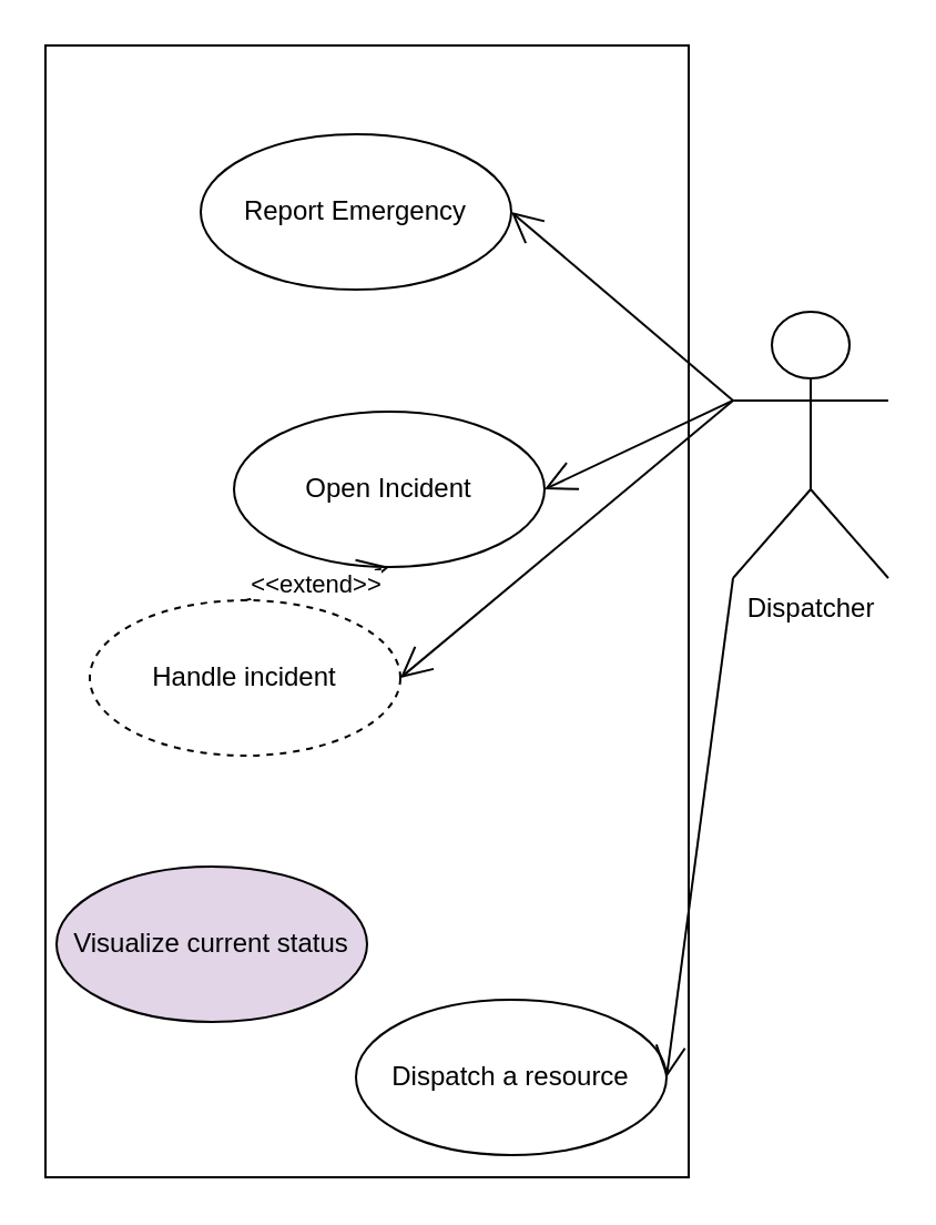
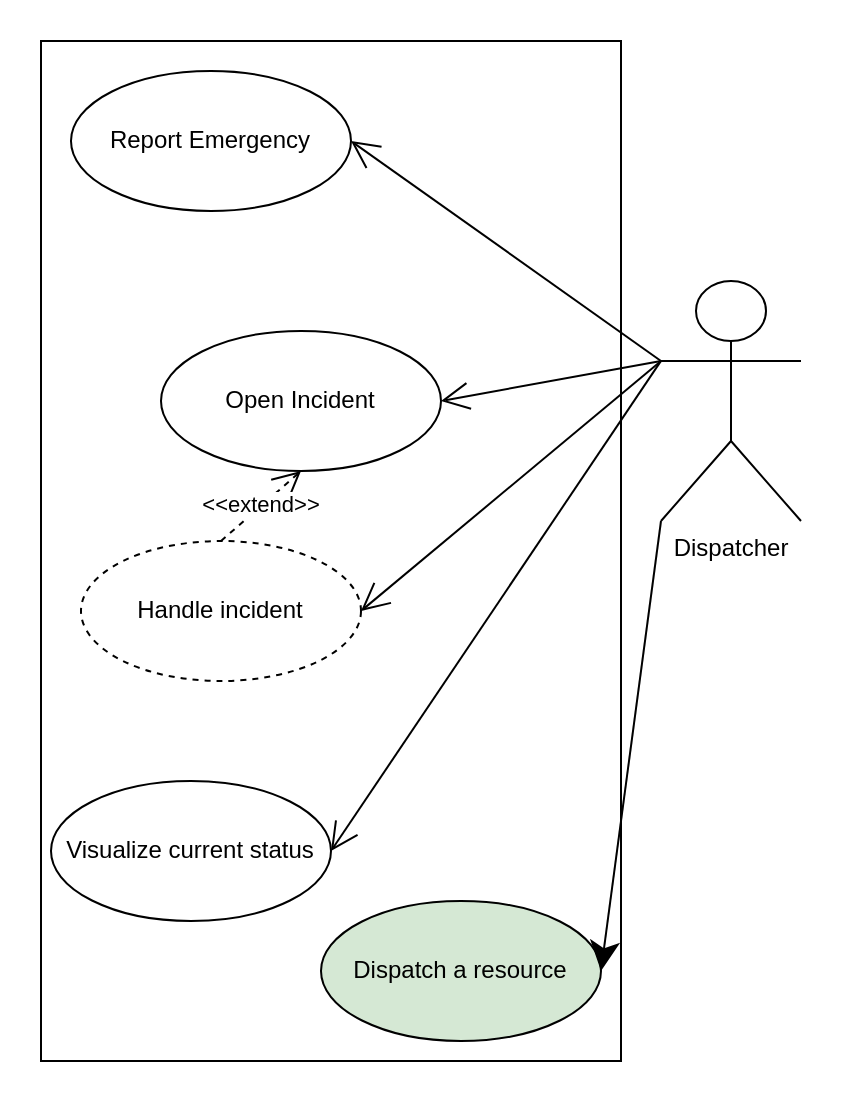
- <mxCell id="6" value="Report Emergency" style="ellipse;whiteSpace=wrap;html=1;" vertex="1" parent="1"><mxGeometry x="90" y="60" width="140" height="70" as="geometry" /></mxCell>
+ <mxCell id="6" value="Report Emergency" style="ellipse;whiteSpace=wrap;html=1;" vertex="1" parent="1"><mxGeometry x="35" y="35" width="140" height="70" as="geometry" /></mxCell>
- <mxCell id="9" value="Open Incident" style="ellipse;whiteSpace=wrap;html=1;" vertex="1" parent="1"><mxGeometry x="105" y="185" width="140" height="70" as="geometry" /></mxCell>
+ <mxCell id="9" value="Open Incident" style="ellipse;whiteSpace=wrap;html=1;" vertex="1" parent="1"><mxGeometry x="80" y="165" width="140" height="70" as="geometry" /></mxCell>
+ <mxCell id="7" value="" style="endArrow=open;endFill=1;endSize=12;html=1;exitX=0;exitY=0.333;exitDx=0;exitDy=0;exitPerimeter=0;entryX=1;entryY=0.5;entryDx=0;entryDy=0;" edge="1" parent="1" source="3" target="5"><mxGeometry width="160" relative="1" as="geometry"><mxPoint x="90" y="270" as="sourcePoint" /><mxPoint x="250" y="270" as="targetPoint" /></mxGeometry></mxCell>
- <mxCell id="5" value="Visualize current status" style="ellipse;whiteSpace=wrap;html=1;fillColor=#e1d5e7;" vertex="1" parent="1"><mxGeometry x="25" y="390" width="140" height="70" as="geometry" /></mxCell>
+ <mxCell id="5" value="Visualize current status" style="ellipse;whiteSpace=wrap;html=1;" vertex="1" parent="1"><mxGeometry x="25" y="390" width="140" height="70" as="geometry" /></mxCell>
- <mxCell id="8" value="" style="endArrow=open;endFill=1;endSize=12;html=1;exitX=0;exitY=1;exitDx=0;exitDy=0;exitPerimeter=0;entryX=1;entryY=0.5;entryDx=0;entryDy=0;" edge="1" parent="1" source="3" target="4"><mxGeometry width="160" relative="1" as="geometry"><mxPoint x="90" y="270" as="sourcePoint" /><mxPoint x="250" y="270" as="targetPoint" /></mxGeometry></mxCell>
+ <mxCell id="8" value="" style="endArrow=classic;endFill=1;endSize=12;html=1;exitX=0;exitY=1;exitDx=0;exitDy=0;exitPerimeter=0;entryX=1;entryY=0.5;entryDx=0;entryDy=0;" edge="1" parent="1" source="3" target="4"><mxGeometry width="160" relative="1" as="geometry"><mxPoint x="90" y="270" as="sourcePoint" /><mxPoint x="250" y="270" as="targetPoint" /></mxGeometry></mxCell>
- <mxCell id="4" value="Dispatch a resource" style="ellipse;whiteSpace=wrap;html=1;" vertex="1" parent="1"><mxGeometry x="160" y="450" width="140" height="70" as="geometry" /></mxCell>
+ <mxCell id="4" value="Dispatch a resource" style="ellipse;whiteSpace=wrap;html=1;fillColor=#d5e8d4;" vertex="1" parent="1"><mxGeometry x="160" y="450" width="140" height="70" as="geometry" /></mxCell>
